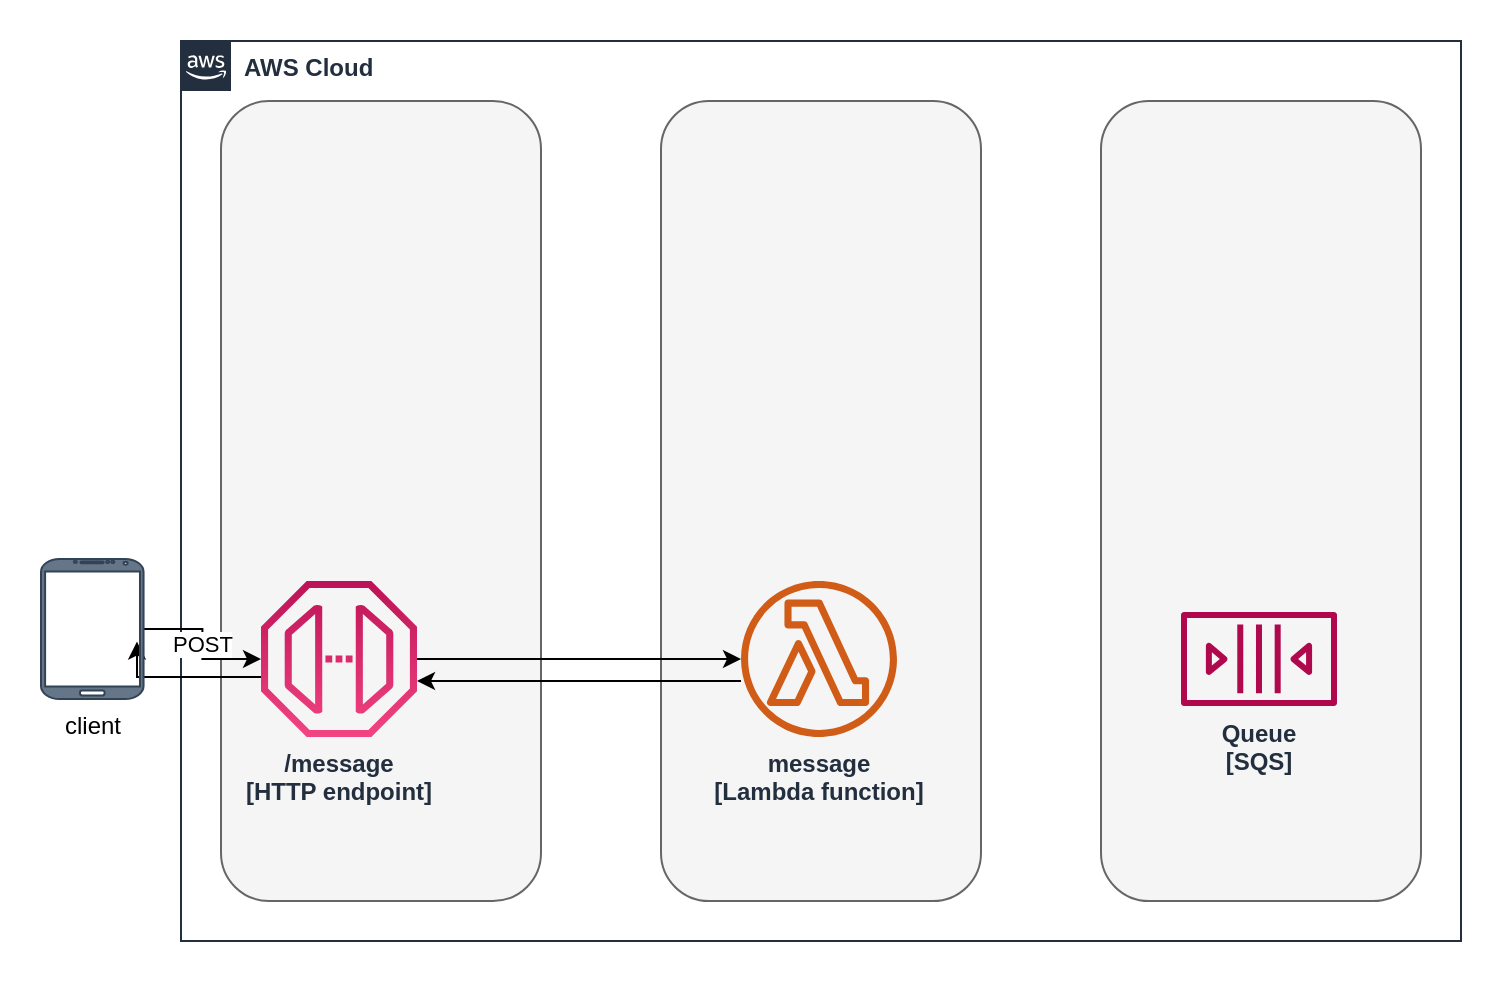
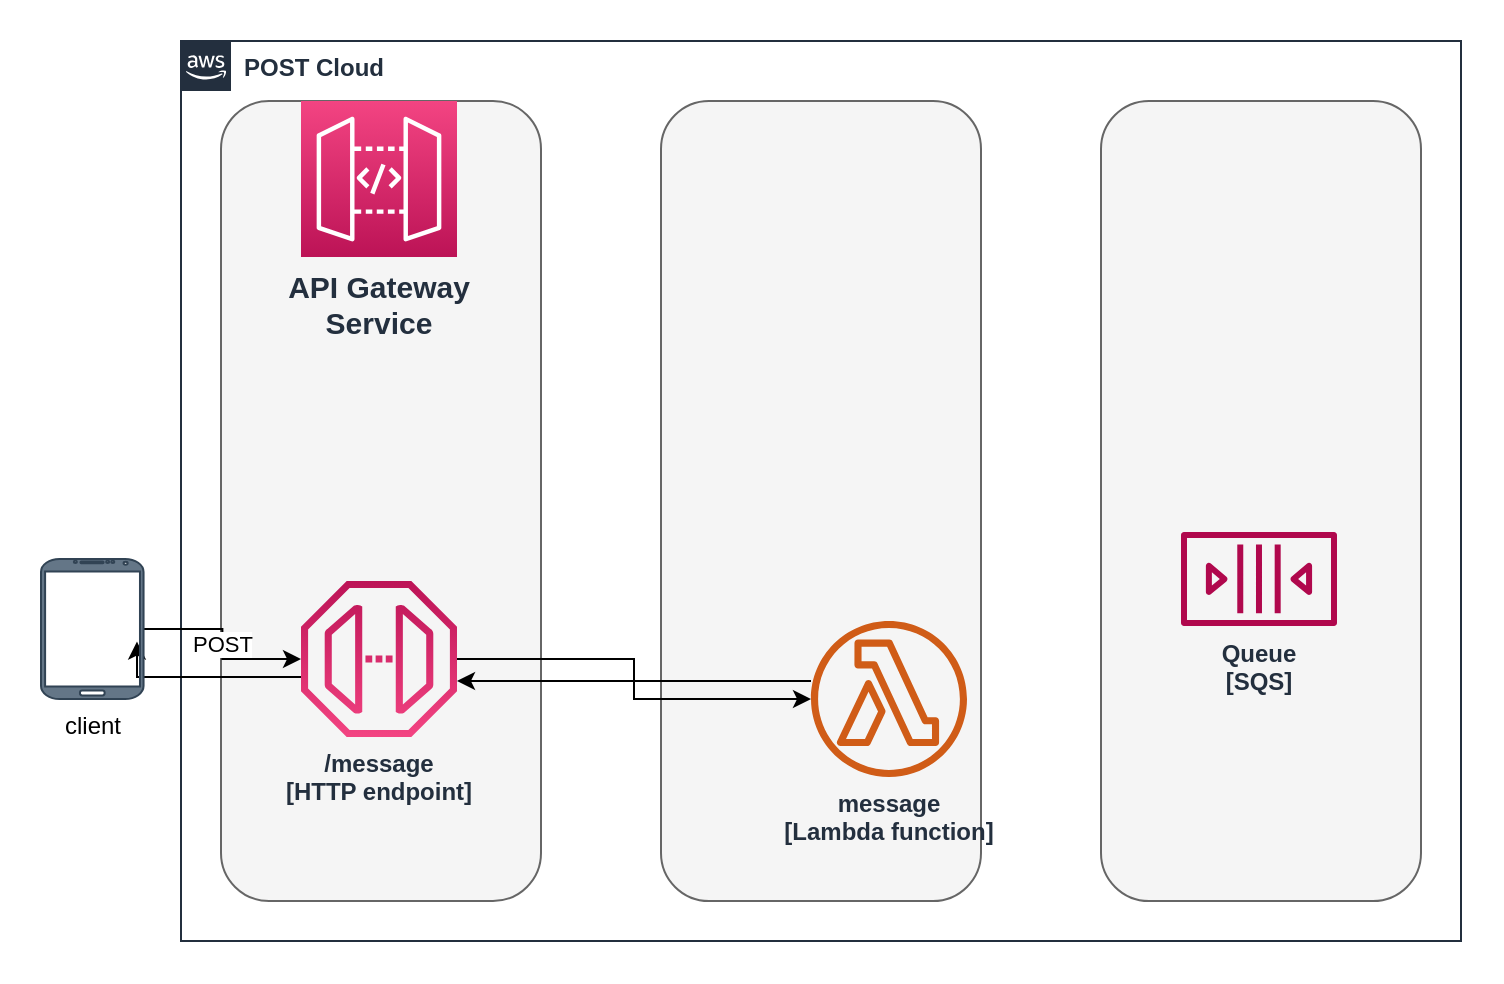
- <mxCell id="2" value="AWS Cloud" style="points=[[0,0],[0.25,0],[0.5,0],[0.75,0],[1,0],[1,0.25],[1,0.5],[1,0.75],[1,1],[0.75,1],[0.5,1],[0.25,1],[0,1],[0,0.75],[0,0.5],[0,0.25]];outlineConnect=0;gradientColor=none;html=1;whiteSpace=wrap;fontSize=12;fontStyle=1;shape=mxgraph.aws4.group;grIcon=mxgraph.aws4.group_aws_cloud_alt;strokeColor=#232F3E;fillColor=none;verticalAlign=top;align=left;spacingLeft=30;fontColor=#232F3E;dashed=0;" parent="1" vertex="1"><mxGeometry x="90" y="20" width="640" height="450" as="geometry" /></mxCell>
+ <mxCell id="2" value="POST Cloud" style="points=[[0,0],[0.25,0],[0.5,0],[0.75,0],[1,0],[1,0.25],[1,0.5],[1,0.75],[1,1],[0.75,1],[0.5,1],[0.25,1],[0,1],[0,0.75],[0,0.5],[0,0.25]];outlineConnect=0;gradientColor=none;html=1;whiteSpace=wrap;fontSize=12;fontStyle=1;shape=mxgraph.aws4.group;grIcon=mxgraph.aws4.group_aws_cloud_alt;strokeColor=#232F3E;fillColor=none;verticalAlign=top;align=left;spacingLeft=30;fontColor=#232F3E;dashed=0;" parent="1" vertex="1"><mxGeometry x="90" y="20" width="640" height="450" as="geometry" /></mxCell>
+ <mxCell id="10" value="API Gateway&lt;br style=&quot;font-size: 15px;&quot;&gt;Service" style="points=[[0,0,0],[0.25,0,0],[0.5,0,0],[0.75,0,0],[1,0,0],[0,1,0],[0.25,1,0],[0.5,1,0],[0.75,1,0],[1,1,0],[0,0.25,0],[0,0.5,0],[0,0.75,0],[1,0.25,0],[1,0.5,0],[1,0.75,0]];outlineConnect=0;fontColor=#232F3E;gradientDirection=north;strokeColor=#ffffff;dashed=0;verticalLabelPosition=bottom;verticalAlign=top;align=center;html=1;fontSize=15;fontStyle=1;aspect=fixed;shape=mxgraph.aws4.resourceIcon;resIcon=mxgraph.aws4.api_gateway;fillColor=#BC1356;gradientColor=#F34482;" parent="7" vertex="1"><mxGeometry x="150" y="50" width="78" height="78" as="geometry" /></mxCell>
- <mxCell id="13" value="/message&lt;br&gt;[HTTP endpoint]" style="outlineConnect=0;fontColor=#232F3E;strokeColor=none;dashed=0;verticalLabelPosition=bottom;verticalAlign=top;align=center;html=1;fontSize=12;fontStyle=1;aspect=fixed;shape=mxgraph.aws4.endpoint;fillColor=#BC1356;gradientColor=#F34482;" parent="7" vertex="1"><mxGeometry x="130" y="290" width="78" height="78" as="geometry" /></mxCell>
+ <mxCell id="13" value="/message&lt;br&gt;[HTTP endpoint]" style="outlineConnect=0;fontColor=#232F3E;strokeColor=none;dashed=0;verticalLabelPosition=bottom;verticalAlign=top;align=center;html=1;fontSize=12;fontStyle=1;aspect=fixed;shape=mxgraph.aws4.endpoint;fillColor=#BC1356;gradientColor=#F34482;" parent="7" vertex="1"><mxGeometry x="150" y="290" width="78" height="78" as="geometry" /></mxCell>
- <mxCell id="9" value="message&lt;br&gt;[Lambda function]" style="outlineConnect=0;fontColor=#232F3E;gradientColor=none;fillColor=#D05C17;strokeColor=none;dashed=0;verticalLabelPosition=bottom;verticalAlign=top;align=center;html=1;fontSize=12;fontStyle=1;aspect=fixed;pointerEvents=1;shape=mxgraph.aws4.lambda_function;" parent="7" vertex="1"><mxGeometry x="370" y="290" width="78" height="78" as="geometry" /></mxCell>
+ <mxCell id="9" value="message&lt;br&gt;[Lambda function]" style="outlineConnect=0;fontColor=#232F3E;gradientColor=none;fillColor=#D05C17;strokeColor=none;dashed=0;verticalLabelPosition=bottom;verticalAlign=top;align=center;html=1;fontSize=12;fontStyle=1;aspect=fixed;pointerEvents=1;shape=mxgraph.aws4.lambda_function;" parent="7" vertex="1"><mxGeometry x="405" y="310" width="78" height="78" as="geometry" /></mxCell>
- <mxCell id="16" value="Queue&lt;br&gt;[SQS]" style="sketch=0;outlineConnect=0;fontColor=#232F3E;gradientColor=none;fillColor=#B0084D;strokeColor=none;dashed=0;verticalLabelPosition=bottom;verticalAlign=top;align=center;html=1;fontSize=12;fontStyle=1;aspect=fixed;pointerEvents=1;shape=mxgraph.aws4.queue;" parent="7" vertex="1"><mxGeometry x="590" y="305.5" width="78" height="47" as="geometry" /></mxCell>
+ <mxCell id="16" value="Queue&lt;br&gt;[SQS]" style="sketch=0;outlineConnect=0;fontColor=#232F3E;gradientColor=none;fillColor=#B0084D;strokeColor=none;dashed=0;verticalLabelPosition=bottom;verticalAlign=top;align=center;html=1;fontSize=12;fontStyle=1;aspect=fixed;pointerEvents=1;shape=mxgraph.aws4.queue;" parent="7" vertex="1"><mxGeometry x="590" y="265.5" width="78" height="47" as="geometry" /></mxCell>
